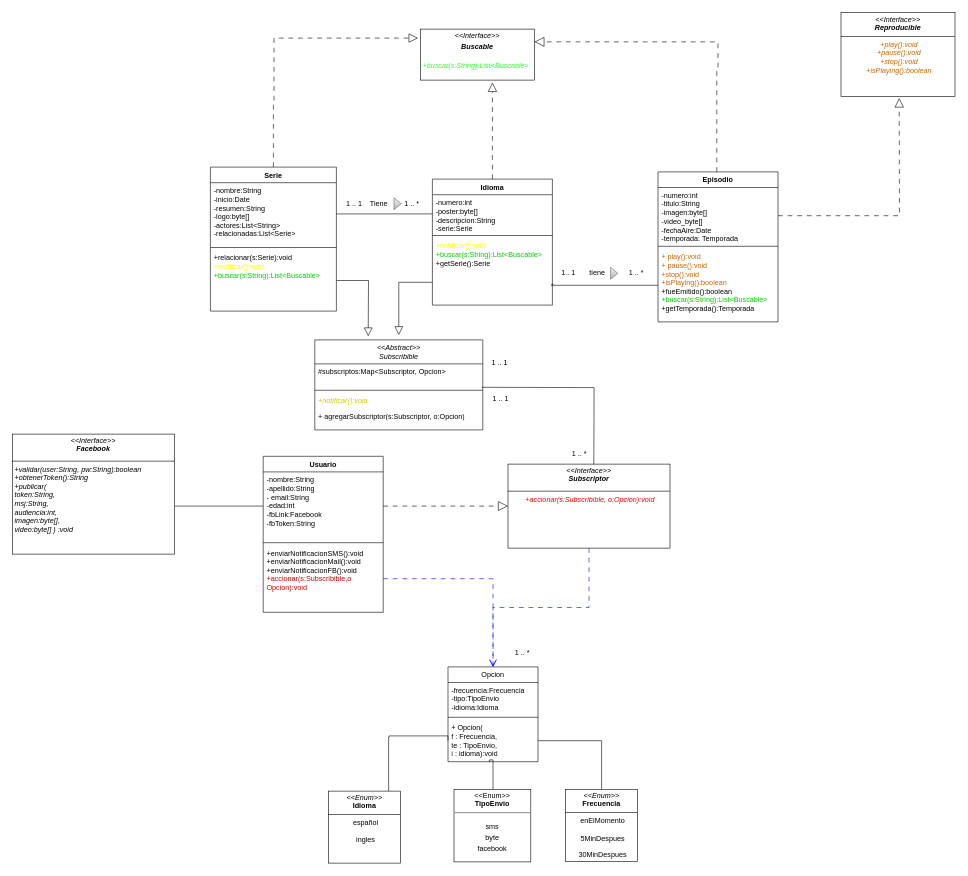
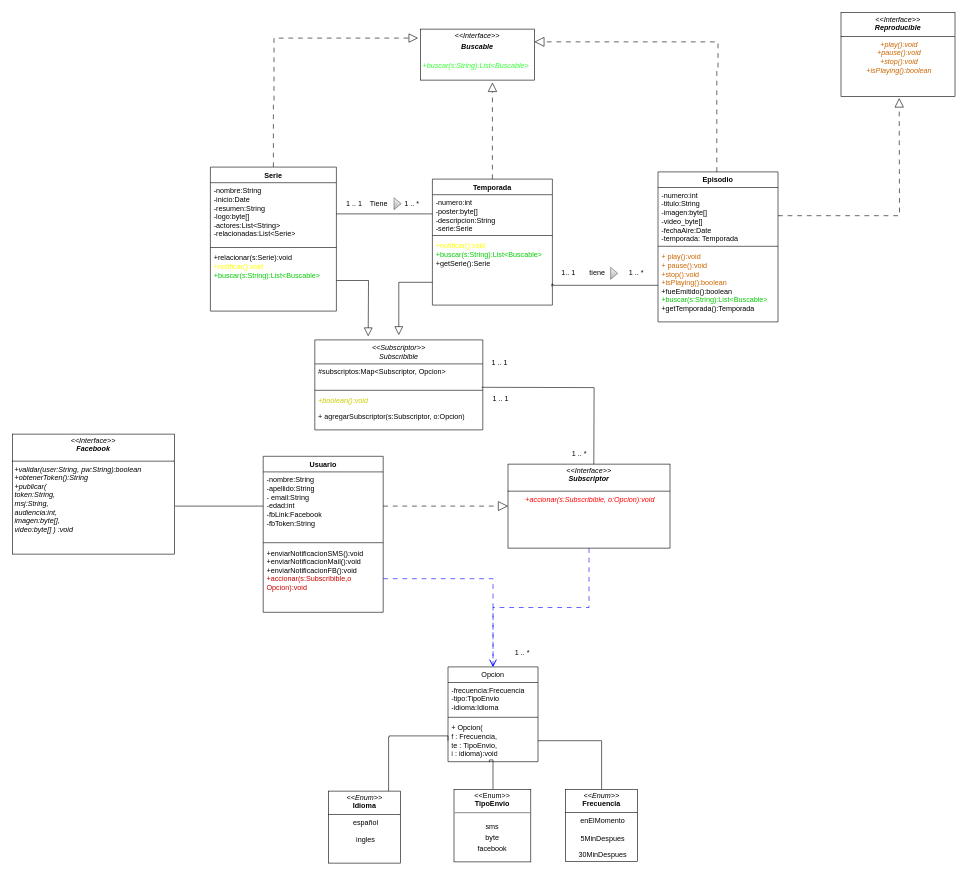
- <mxCell id="14" value="Idioma" style="swimlane;fontStyle=1;align=center;verticalAlign=top;childLayout=stackLayout;horizontal=1;startSize=26;horizontalStack=0;resizeParent=1;resizeParentMax=0;resizeLast=0;collapsible=1;marginBottom=0;whiteSpace=wrap;html=1;" parent="1" vertex="1"><mxGeometry x="720" y="298" width="200" height="210" as="geometry" /></mxCell>
+ <mxCell id="14" value="Temporada" style="swimlane;fontStyle=1;align=center;verticalAlign=top;childLayout=stackLayout;horizontal=1;startSize=26;horizontalStack=0;resizeParent=1;resizeParentMax=0;resizeLast=0;collapsible=1;marginBottom=0;whiteSpace=wrap;html=1;" parent="1" vertex="1"><mxGeometry x="720" y="298" width="200" height="210" as="geometry" /></mxCell>
- <mxCell id="9" value="&lt;i&gt;&amp;lt;&amp;lt;Abstract&amp;gt;&amp;gt;&lt;/i&gt;&lt;div&gt;&lt;i&gt;Subscribible&lt;/i&gt;&lt;/div&gt;" style="swimlane;fontStyle=0;childLayout=stackLayout;horizontal=1;startSize=40;fillColor=none;horizontalStack=0;resizeParent=1;resizeParentMax=0;resizeLast=0;collapsible=1;marginBottom=0;whiteSpace=wrap;html=1;" parent="1" vertex="1"><mxGeometry x="524" y="566" width="280" height="150" as="geometry"><mxRectangle x="270" y="550" width="110" height="40" as="alternateBounds" /></mxGeometry></mxCell>
+ <mxCell id="9" value="&lt;i&gt;&amp;lt;&amp;lt;Subscriptor&amp;gt;&amp;gt;&lt;/i&gt;&lt;div&gt;&lt;i&gt;Subscribible&lt;/i&gt;&lt;/div&gt;" style="swimlane;fontStyle=0;childLayout=stackLayout;horizontal=1;startSize=40;fillColor=none;horizontalStack=0;resizeParent=1;resizeParentMax=0;resizeLast=0;collapsible=1;marginBottom=0;whiteSpace=wrap;html=1;" parent="1" vertex="1"><mxGeometry x="524" y="566" width="280" height="150" as="geometry"><mxRectangle x="270" y="550" width="110" height="40" as="alternateBounds" /></mxGeometry></mxCell>
- <mxCell id="12" value="&lt;font style=&quot;&quot; color=&quot;#cccc00&quot;&gt;&lt;i&gt;+notificar():void&lt;/i&gt;&lt;/font&gt;" style="text;strokeColor=none;fillColor=none;align=left;verticalAlign=top;spacingLeft=4;spacingRight=4;overflow=hidden;rotatable=0;points=[[0,0.5],[1,0.5]];portConstraint=eastwest;whiteSpace=wrap;html=1;" parent="9" vertex="1"><mxGeometry y="88" width="280" height="26" as="geometry" /></mxCell>
+ <mxCell id="12" value="&lt;font style=&quot;&quot; color=&quot;#cccc00&quot;&gt;&lt;i&gt;+boolean():void&lt;/i&gt;&lt;/font&gt;" style="text;strokeColor=none;fillColor=none;align=left;verticalAlign=top;spacingLeft=4;spacingRight=4;overflow=hidden;rotatable=0;points=[[0,0.5],[1,0.5]];portConstraint=eastwest;whiteSpace=wrap;html=1;" parent="9" vertex="1"><mxGeometry y="88" width="280" height="26" as="geometry" /></mxCell>
